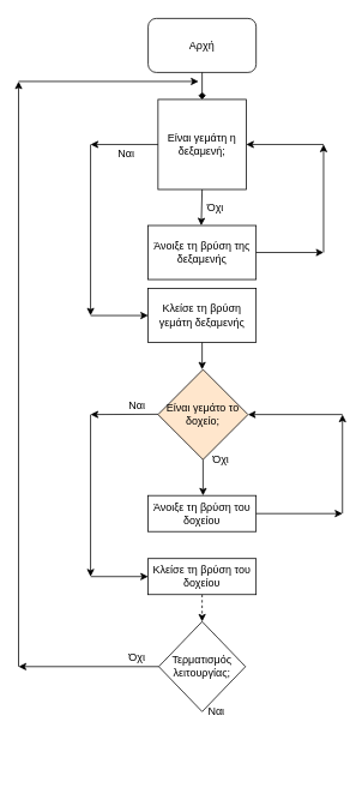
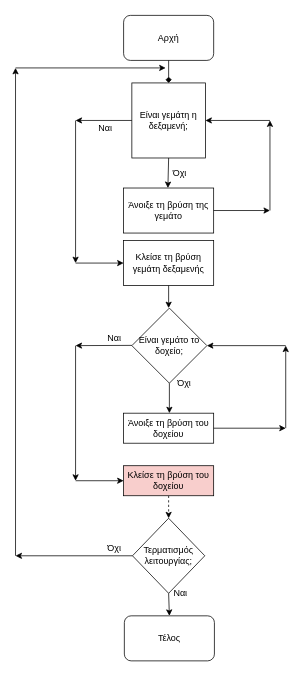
- <mxCell id="12" value="Άνοιξε τη βρύση της δεξαμενής" style="rounded=0;whiteSpace=wrap;html=1;" parent="1" vertex="1"><mxGeometry x="164" y="250" width="120" height="60" as="geometry" /></mxCell>
+ <mxCell id="12" value="Άνοιξε τη βρύση της γεμάτο" style="rounded=0;whiteSpace=wrap;html=1;" parent="1" vertex="1"><mxGeometry x="164" y="250" width="120" height="60" as="geometry" /></mxCell>
- <mxCell id="34" value="&lt;font style=&quot;font-size: 12px&quot;&gt;Είναι γεμάτο το δοχείο;&lt;/font&gt;" style="rhombus;whiteSpace=wrap;html=1;fillColor=#ffe6cc;" vertex="1" parent="1"><mxGeometry x="175" y="410" width="100" height="100" as="geometry" /></mxCell>
+ <mxCell id="34" value="&lt;font style=&quot;font-size: 12px&quot;&gt;Είναι γεμάτο το δοχείο;&lt;/font&gt;" style="rhombus;whiteSpace=wrap;html=1;" vertex="1" parent="1"><mxGeometry x="175" y="410" width="100" height="100" as="geometry" /></mxCell>
- <mxCell id="38" value="Κλείσε τη βρύση του δοχείου" style="rounded=0;whiteSpace=wrap;html=1;" vertex="1" parent="1"><mxGeometry x="164" y="620" width="120" height="40" as="geometry" /></mxCell>
+ <mxCell id="38" value="Κλείσε τη βρύση του δοχείου" style="rounded=0;whiteSpace=wrap;html=1;fillColor=#f8cecc;" vertex="1" parent="1"><mxGeometry x="164" y="620" width="120" height="40" as="geometry" /></mxCell>
+ <mxCell id="39" value="" style="endArrow=classic;html=1;exitX=0.5;exitY=1;exitDx=0;exitDy=0;entryX=0.5;entryY=0;entryDx=0;entryDy=0;" edge="1" parent="1" source="24" target="25"><mxGeometry width="50" height="50" relative="1" as="geometry"><mxPoint x="234" y="670" as="sourcePoint" /><mxPoint x="234" y="700" as="targetPoint" /></mxGeometry></mxCell>
+ <mxCell id="25" value="Τέλος" style="rounded=1;whiteSpace=wrap;html=1;" parent="1" vertex="1"><mxGeometry x="165" y="820" width="120" height="60" as="geometry" /></mxCell>
